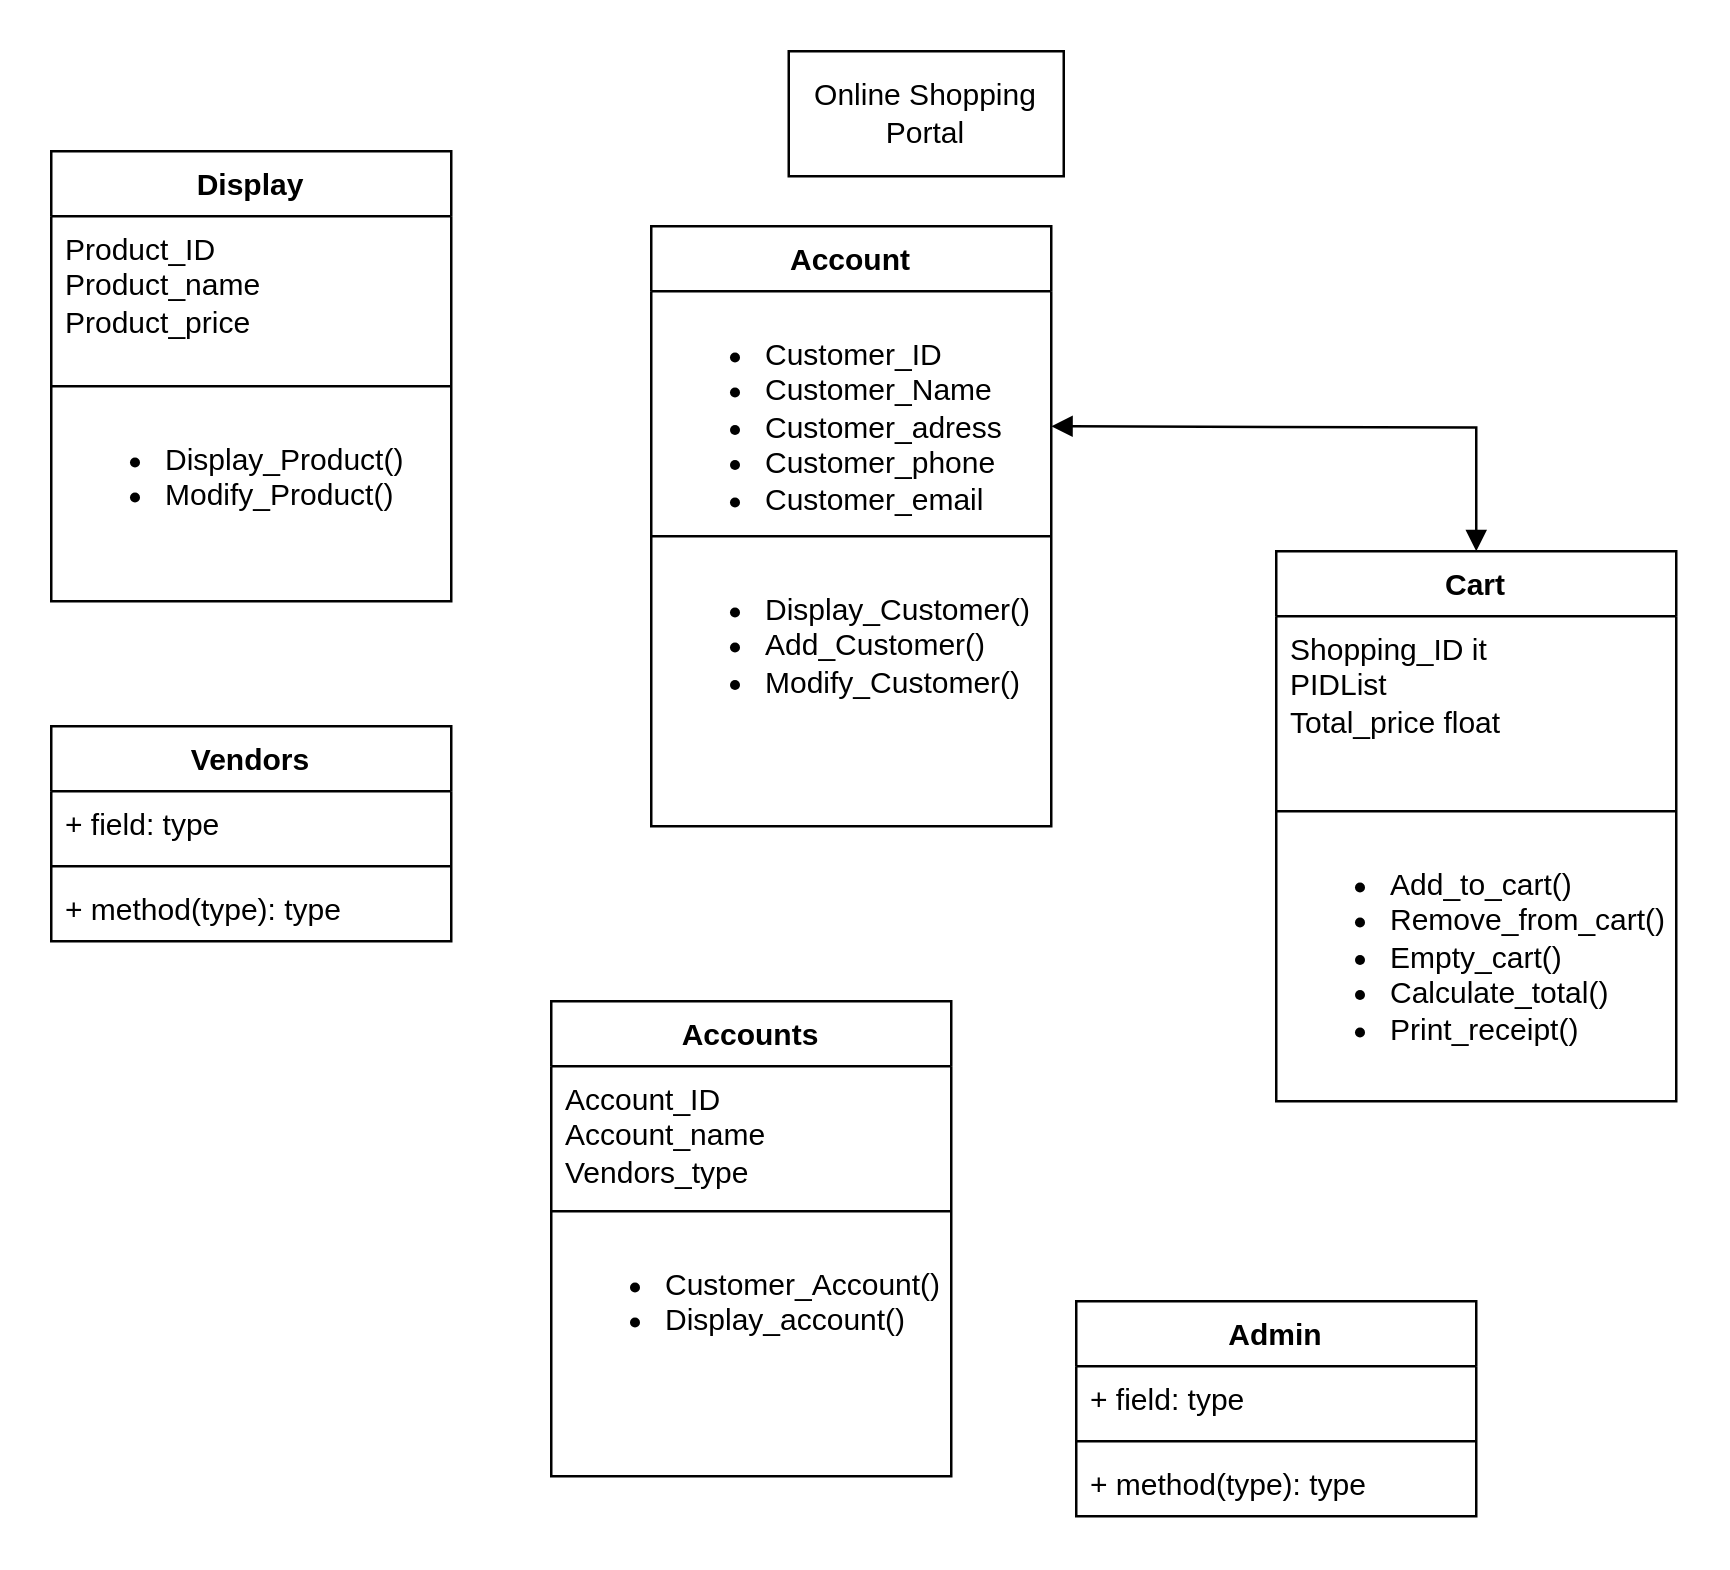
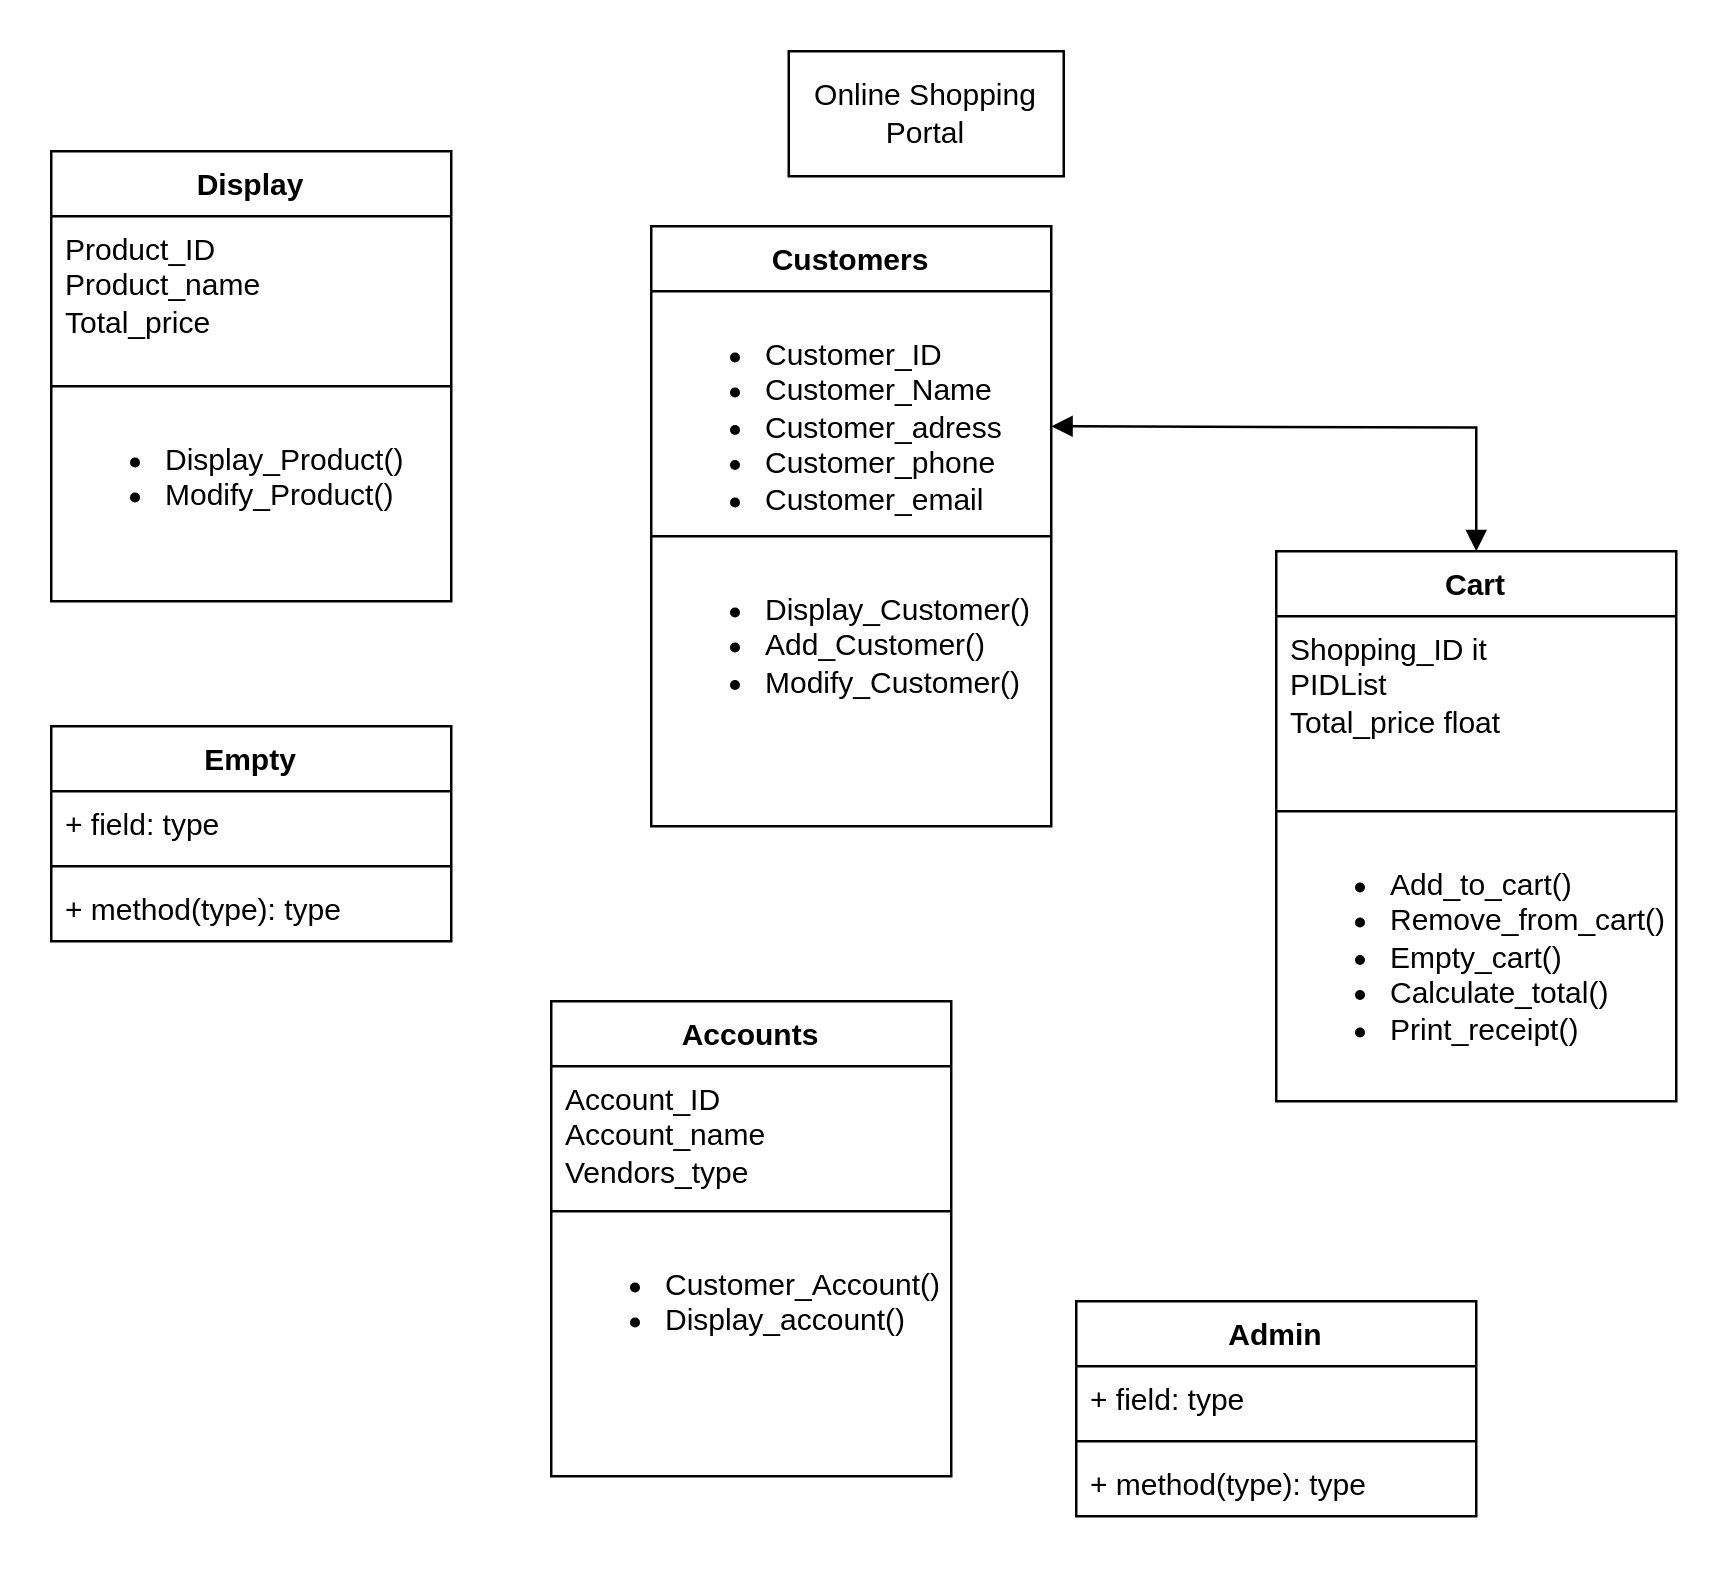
- <mxCell id="18" value="Account" style="swimlane;fontStyle=1;align=center;verticalAlign=top;childLayout=stackLayout;horizontal=1;startSize=26;horizontalStack=0;resizeParent=1;resizeParentMax=0;resizeLast=0;collapsible=1;marginBottom=0;whiteSpace=wrap;html=1;" vertex="1" parent="1"><mxGeometry x="260" y="90" width="160" height="240" as="geometry" /></mxCell>
+ <mxCell id="18" value="Customers" style="swimlane;fontStyle=1;align=center;verticalAlign=top;childLayout=stackLayout;horizontal=1;startSize=26;horizontalStack=0;resizeParent=1;resizeParentMax=0;resizeLast=0;collapsible=1;marginBottom=0;whiteSpace=wrap;html=1;" vertex="1" parent="1"><mxGeometry x="260" y="90" width="160" height="240" as="geometry" /></mxCell>
- <mxCell id="24" value="Product_ID&lt;div&gt;Product_name&lt;/div&gt;&lt;div&gt;Product_price&lt;/div&gt;" style="text;strokeColor=none;fillColor=none;align=left;verticalAlign=top;spacingLeft=4;spacingRight=4;overflow=hidden;rotatable=0;points=[[0,0.5],[1,0.5]];portConstraint=eastwest;whiteSpace=wrap;html=1;" vertex="1" parent="23"><mxGeometry y="26" width="160" height="64" as="geometry" /></mxCell>
+ <mxCell id="24" value="Product_ID&lt;div&gt;Product_name&lt;/div&gt;&lt;div&gt;Total_price&lt;/div&gt;" style="text;strokeColor=none;fillColor=none;align=left;verticalAlign=top;spacingLeft=4;spacingRight=4;overflow=hidden;rotatable=0;points=[[0,0.5],[1,0.5]];portConstraint=eastwest;whiteSpace=wrap;html=1;" vertex="1" parent="23"><mxGeometry y="26" width="160" height="64" as="geometry" /></mxCell>
- <mxCell id="10" value="Vendors" style="swimlane;fontStyle=1;align=center;verticalAlign=top;childLayout=stackLayout;horizontal=1;startSize=26;horizontalStack=0;resizeParent=1;resizeParentMax=0;resizeLast=0;collapsible=1;marginBottom=0;whiteSpace=wrap;html=1;" vertex="1" parent="1"><mxGeometry x="20" y="290" width="160" height="86" as="geometry" /></mxCell>
+ <mxCell id="10" value="Empty" style="swimlane;fontStyle=1;align=center;verticalAlign=top;childLayout=stackLayout;horizontal=1;startSize=26;horizontalStack=0;resizeParent=1;resizeParentMax=0;resizeLast=0;collapsible=1;marginBottom=0;whiteSpace=wrap;html=1;" vertex="1" parent="1"><mxGeometry x="20" y="290" width="160" height="86" as="geometry" /></mxCell>
